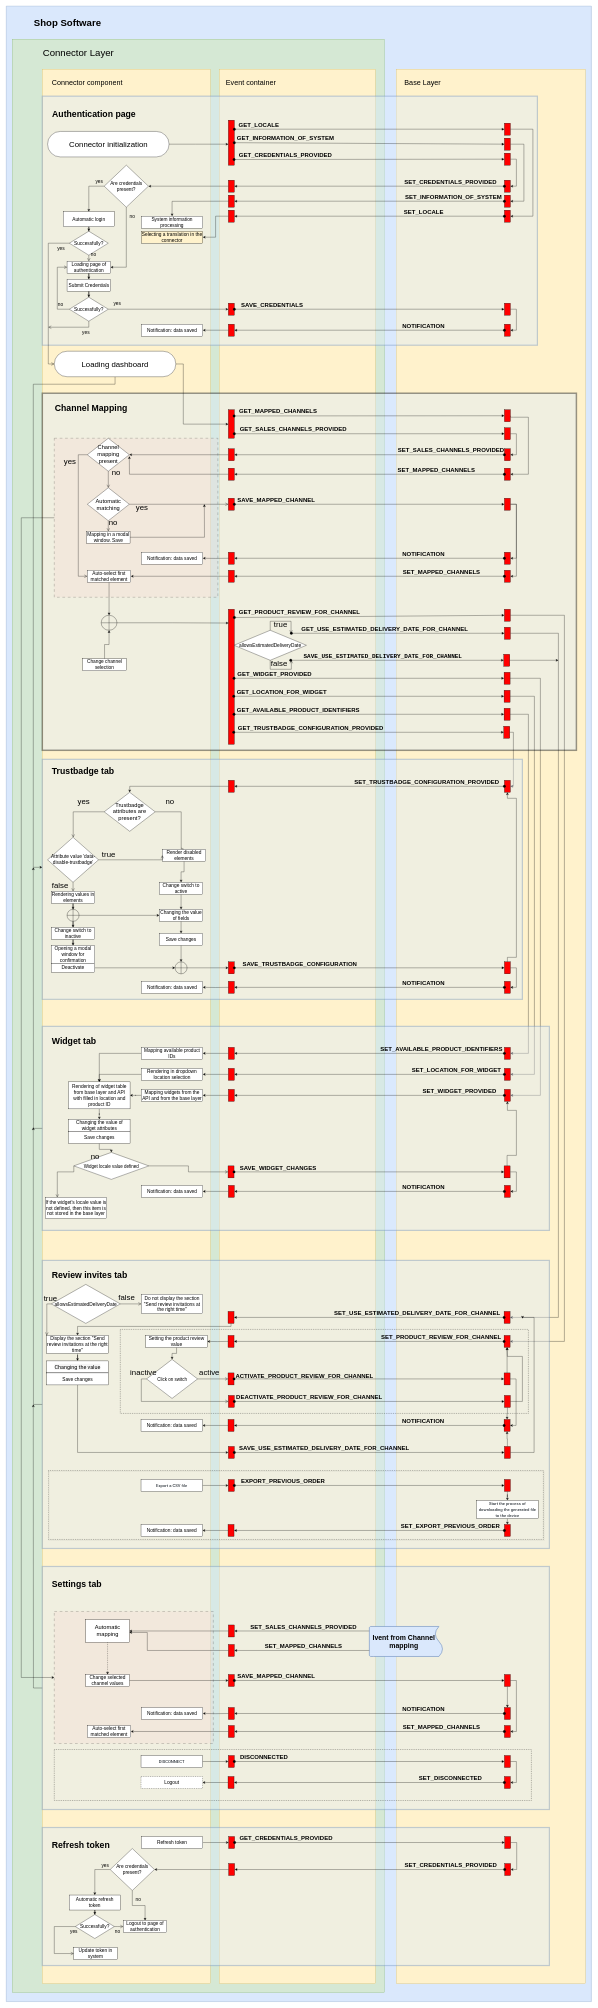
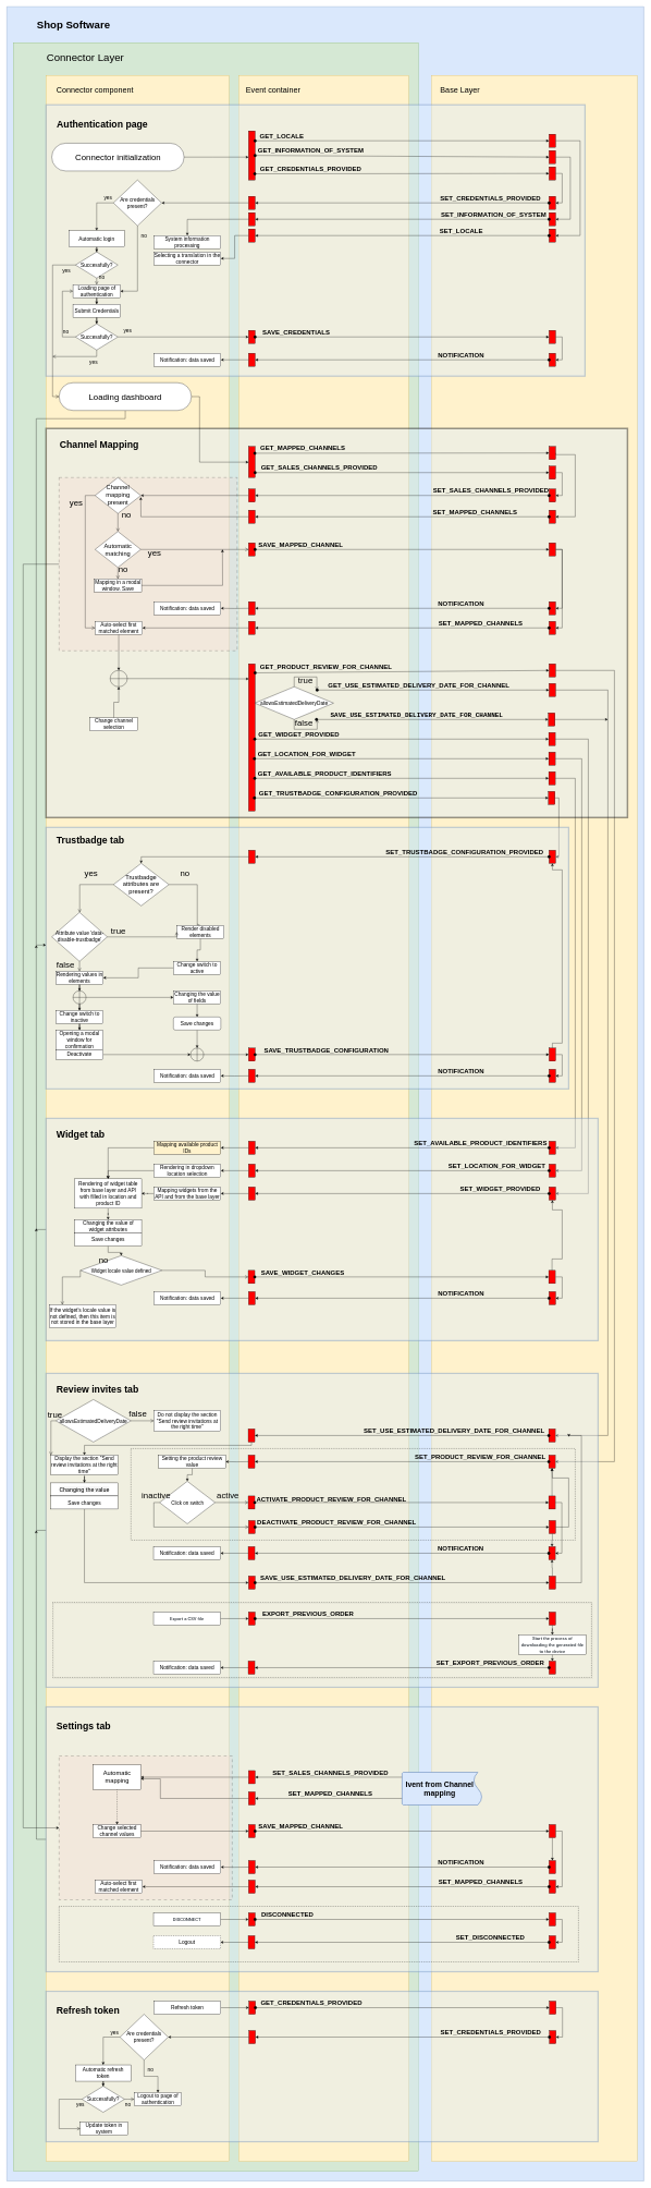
- <mxCell id="38" value="&lt;font style=&quot;vertical-align: inherit; font-size: 16px;&quot;&gt;&lt;font style=&quot;vertical-align: inherit; font-size: 16px;&quot;&gt;Selecting a translation in the connector&lt;/font&gt;&lt;/font&gt;" style="rounded=0;whiteSpace=wrap;html=1;fontSize=16;fillColor=#fff2cc;" parent="1" vertex="1"><mxGeometry x="470" y="770" width="205" height="40" as="geometry" /></mxCell>
+ <mxCell id="38" value="&lt;font style=&quot;vertical-align: inherit; font-size: 16px;&quot;&gt;&lt;font style=&quot;vertical-align: inherit; font-size: 16px;&quot;&gt;Selecting a translation in the connector&lt;/font&gt;&lt;/font&gt;" style="rounded=0;whiteSpace=wrap;html=1;fontSize=16;" parent="1" vertex="1"><mxGeometry x="470" y="770" width="205" height="40" as="geometry" /></mxCell>
- <mxCell id="149" style="edgeStyle=orthogonalEdgeStyle;rounded=0;orthogonalLoop=1;jettySize=auto;html=1;entryX=0.5;entryY=0;entryDx=0;entryDy=0;labelBackgroundColor=#FFF2CC;fontFamily=Helvetica;fontSize=16;fontColor=#FFF2CC;strokeColor=#000000;" parent="1" source="150" target="152" edge="1"><mxGeometry relative="1" as="geometry" /></mxCell>
+ <mxCell id="149" style="edgeStyle=orthogonalEdgeStyle;rounded=0;orthogonalLoop=1;jettySize=auto;html=1;labelBackgroundColor=#FFF2CC;fontFamily=Helvetica;fontSize=16;fontColor=#FFF2CC;strokeColor=#000000;" parent="1" source="150" target="148" edge="1"><mxGeometry relative="1" as="geometry" /></mxCell>
- <mxCell id="160" value="&lt;font style=&quot;vertical-align: inherit ; font-size: 16px&quot;&gt;&lt;font style=&quot;vertical-align: inherit ; font-size: 16px&quot;&gt;&lt;font style=&quot;vertical-align: inherit ; font-size: 16px&quot;&gt;&lt;font style=&quot;vertical-align: inherit ; font-size: 16px&quot;&gt;Save сhanges&lt;/font&gt;&lt;/font&gt;&lt;/font&gt;&lt;/font&gt;" style="rounded=0;whiteSpace=wrap;html=1;fontSize=16;" parent="1" vertex="1"><mxGeometry x="530" y="3110" width="145" height="40" as="geometry" /></mxCell>
+ <mxCell id="160" value="&lt;font style=&quot;vertical-align: inherit ; font-size: 16px&quot;&gt;&lt;font style=&quot;vertical-align: inherit ; font-size: 16px&quot;&gt;&lt;font style=&quot;vertical-align: inherit ; font-size: 16px&quot;&gt;&lt;font style=&quot;vertical-align: inherit ; font-size: 16px&quot;&gt;Save сhanges&lt;/font&gt;&lt;/font&gt;&lt;/font&gt;&lt;/font&gt;" style="whiteSpace=wrap;html=1;fontSize=16;rounded=1;" parent="1" vertex="1"><mxGeometry x="530" y="3110" width="145" height="40" as="geometry" /></mxCell>
- <mxCell id="194" value="&lt;font style=&quot;vertical-align: inherit ; font-size: 16px&quot;&gt;&lt;font style=&quot;vertical-align: inherit ; font-size: 16px&quot;&gt;Mapping available product IDs&lt;/font&gt;&lt;/font&gt;" style="rounded=0;whiteSpace=wrap;html=1;fontSize=16;" parent="1" vertex="1"><mxGeometry x="470" y="3490" width="205" height="40" as="geometry" /></mxCell>
+ <mxCell id="194" value="&lt;font style=&quot;vertical-align: inherit ; font-size: 16px&quot;&gt;&lt;font style=&quot;vertical-align: inherit ; font-size: 16px&quot;&gt;Mapping available product IDs&lt;/font&gt;&lt;/font&gt;" style="rounded=0;whiteSpace=wrap;html=1;fontSize=16;fillColor=#fff2cc;" parent="1" vertex="1"><mxGeometry x="470" y="3490" width="205" height="40" as="geometry" /></mxCell>
